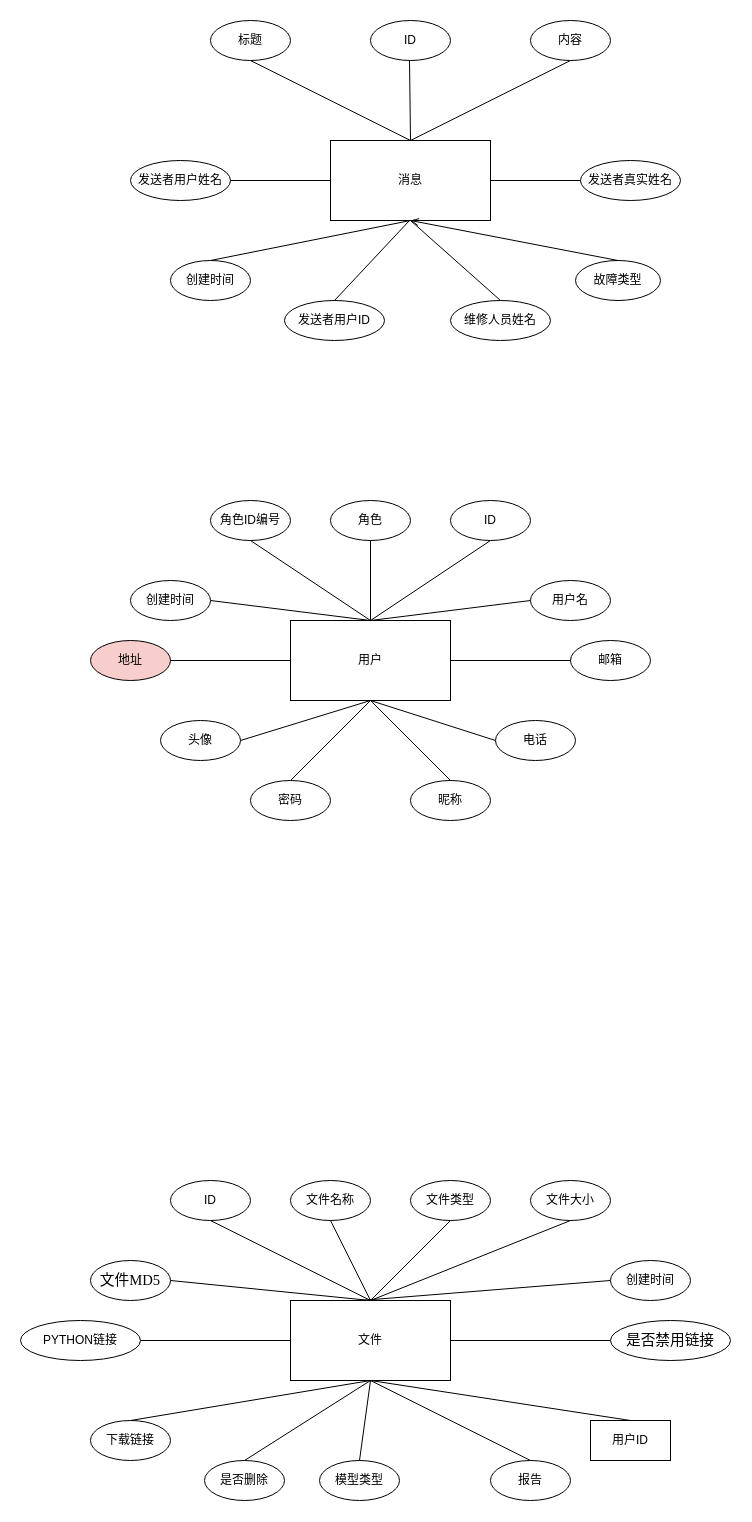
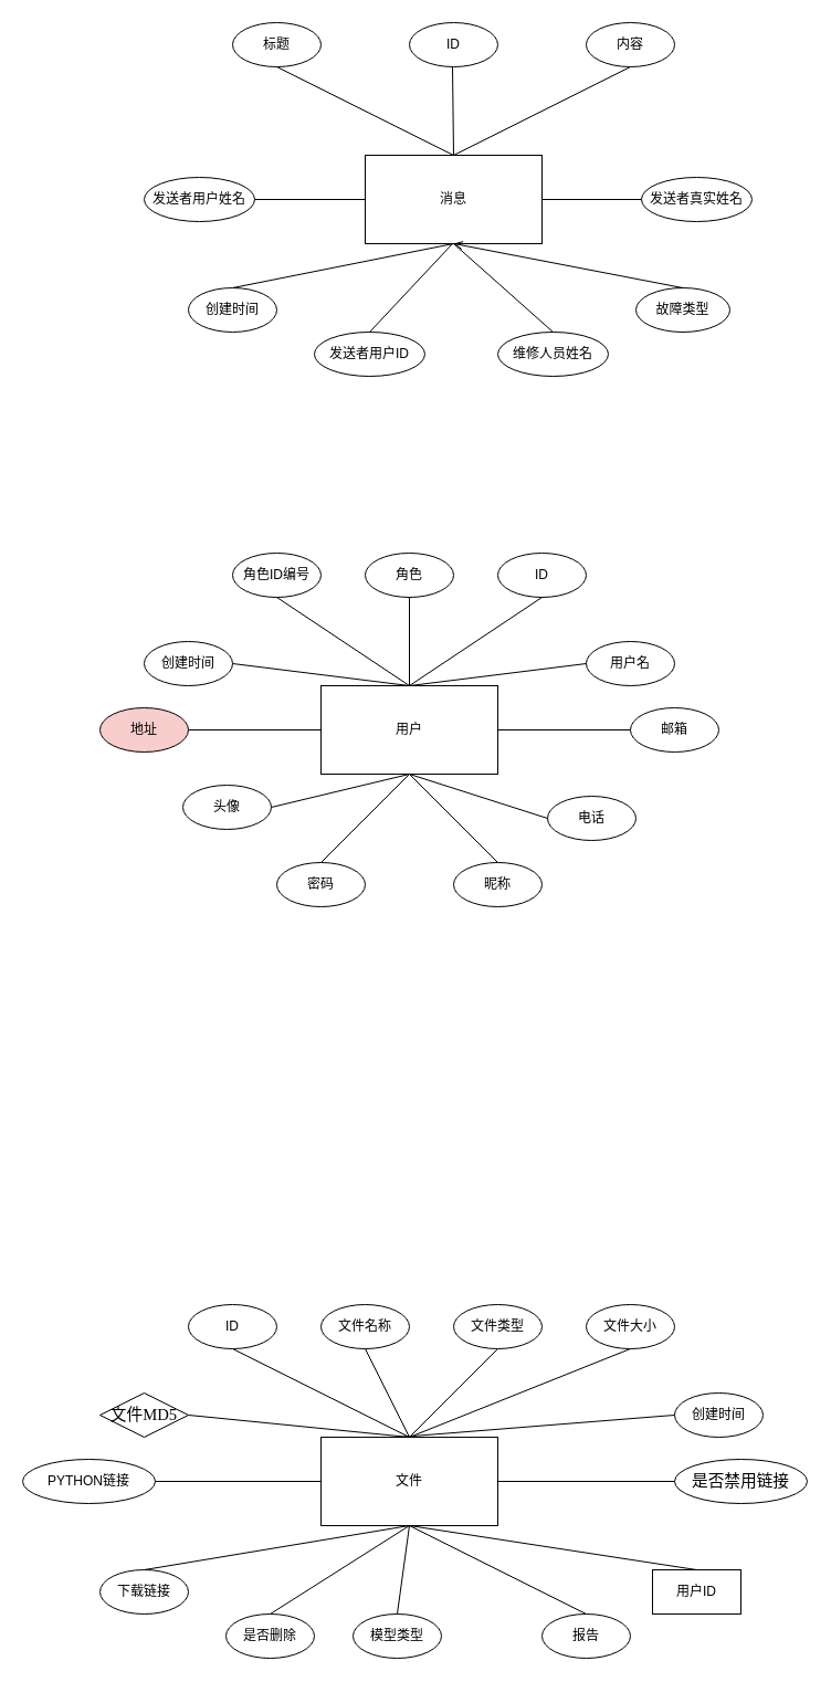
- <mxCell id="26" value="头像" style="ellipse;whiteSpace=wrap;html=1;align=center;" vertex="1" parent="1"><mxGeometry x="160" y="720" width="80" height="40" as="geometry" /></mxCell>
+ <mxCell id="26" value="头像" style="ellipse;whiteSpace=wrap;html=1;align=center;" vertex="1" parent="1"><mxGeometry x="165" y="710" width="80" height="40" as="geometry" /></mxCell>
- <mxCell id="52" value="&lt;span style=&quot;font-size:11.0pt;line-height:&lt;br/&gt;115%;font-family:等线;mso-bidi-font-family:&amp;quot;Times New Roman&amp;quot;;mso-bidi-theme-font:&lt;br/&gt;minor-bidi;mso-ansi-language:EN-US;mso-fareast-language:EN-US;mso-bidi-language:&lt;br/&gt;AR-SA&quot; lang=&quot;EN-US&quot;&gt;文件MD5&lt;/span&gt;" style="ellipse;whiteSpace=wrap;html=1;align=center;" vertex="1" parent="1"><mxGeometry x="90" y="1260" width="80" height="40" as="geometry" /></mxCell>
+ <mxCell id="52" value="&lt;span style=&quot;font-size:11.0pt;line-height:&lt;br/&gt;115%;font-family:等线;mso-bidi-font-family:&amp;quot;Times New Roman&amp;quot;;mso-bidi-theme-font:&lt;br/&gt;minor-bidi;mso-ansi-language:EN-US;mso-fareast-language:EN-US;mso-bidi-language:&lt;br/&gt;AR-SA&quot; lang=&quot;EN-US&quot;&gt;文件MD5&lt;/span&gt;" style="rhombus;whiteSpace=wrap;html=1;align=center;" vertex="1" parent="1"><mxGeometry x="90" y="1260" width="80" height="40" as="geometry" /></mxCell>
